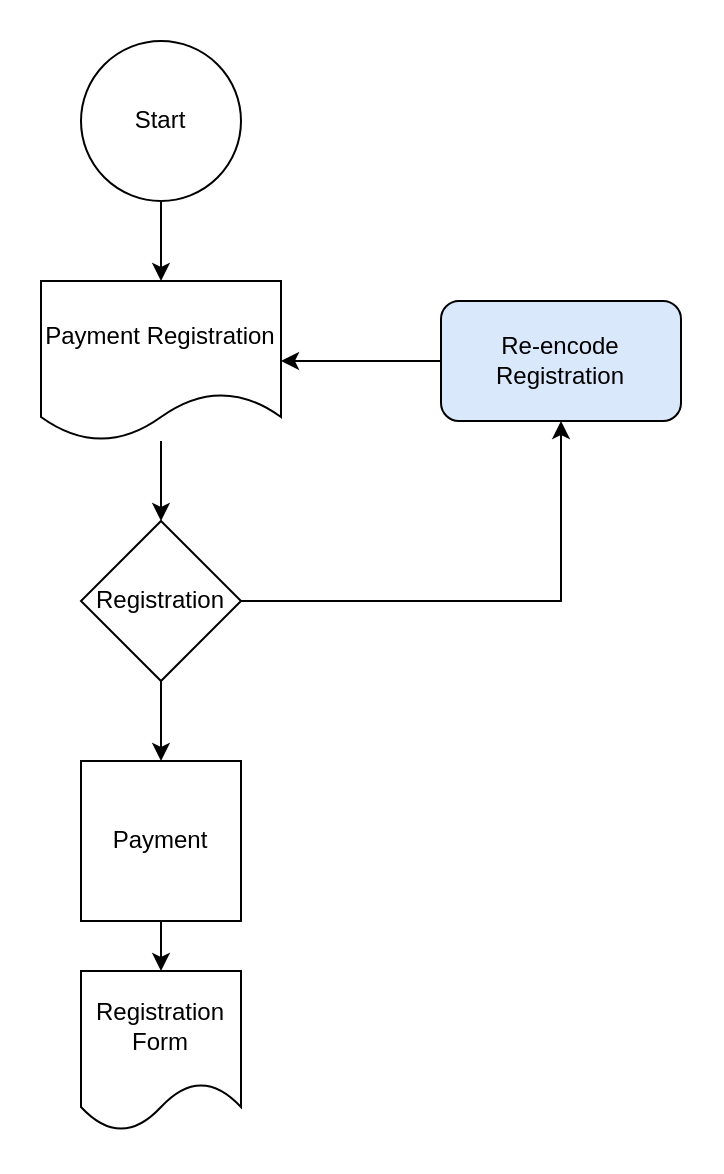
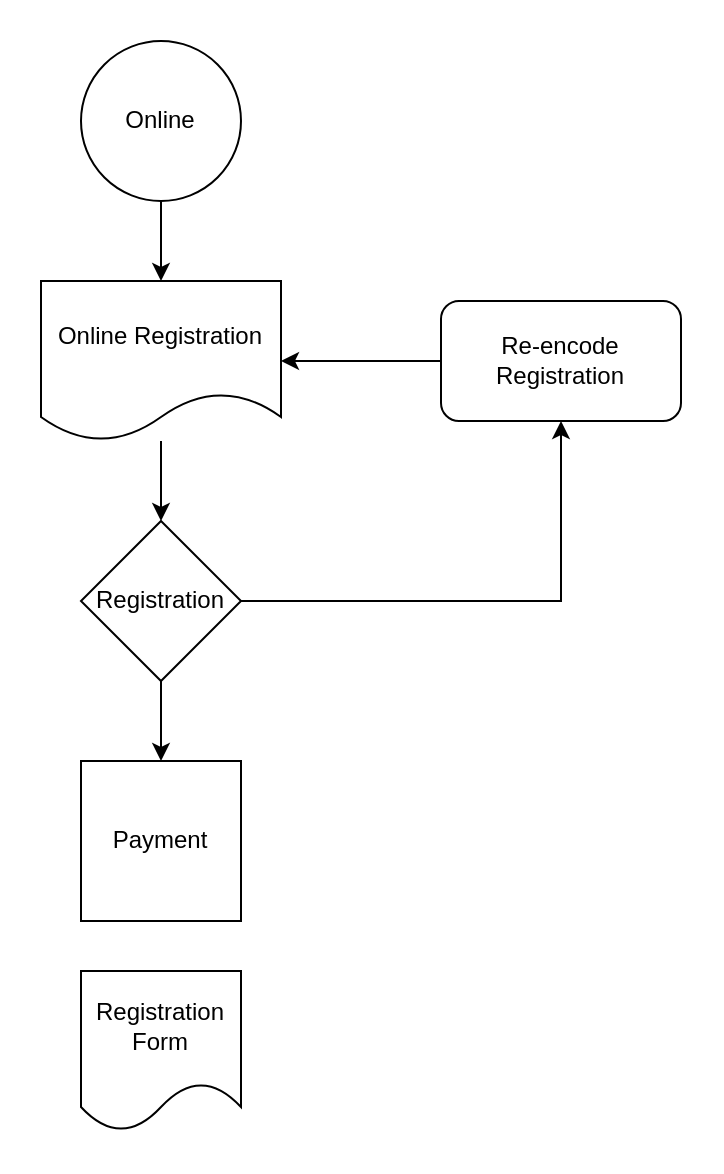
- <mxCell id="3" value="Start" style="whiteSpace=wrap;html=1;aspect=fixed;shape=ellipse;perimeter=ellipsePerimeter;" vertex="1" parent="1"><mxGeometry x="40" y="20" width="80" height="80" as="geometry" /></mxCell>
+ <mxCell id="3" value="Online" style="whiteSpace=wrap;html=1;aspect=fixed;shape=ellipse;perimeter=ellipsePerimeter;" vertex="1" parent="1"><mxGeometry x="40" y="20" width="80" height="80" as="geometry" /></mxCell>
- <mxCell id="8" value="Payment Registration" style="shape=document;whiteSpace=wrap;html=1;boundedLbl=1;" vertex="1" parent="1"><mxGeometry x="20" y="140" width="120" height="80" as="geometry" /></mxCell>
+ <mxCell id="8" value="Online Registration" style="shape=document;whiteSpace=wrap;html=1;boundedLbl=1;" vertex="1" parent="1"><mxGeometry x="20" y="140" width="120" height="80" as="geometry" /></mxCell>
- <mxCell id="13" value="Re-encode Registration" style="rounded=1;whiteSpace=wrap;html=1;fillColor=#dae8fc;" vertex="1" parent="1"><mxGeometry x="220" y="150" width="120" height="60" as="geometry" /></mxCell>
+ <mxCell id="13" value="Re-encode Registration" style="rounded=1;whiteSpace=wrap;html=1;" vertex="1" parent="1"><mxGeometry x="220" y="150" width="120" height="60" as="geometry" /></mxCell>
- <mxCell id="4" value="" style="edgeStyle=orthogonalEdgeStyle;rounded=0;orthogonalLoop=1;jettySize=auto;html=1;" edge="1" parent="1" source="5" target="6"><mxGeometry relative="1" as="geometry" /></mxCell>
